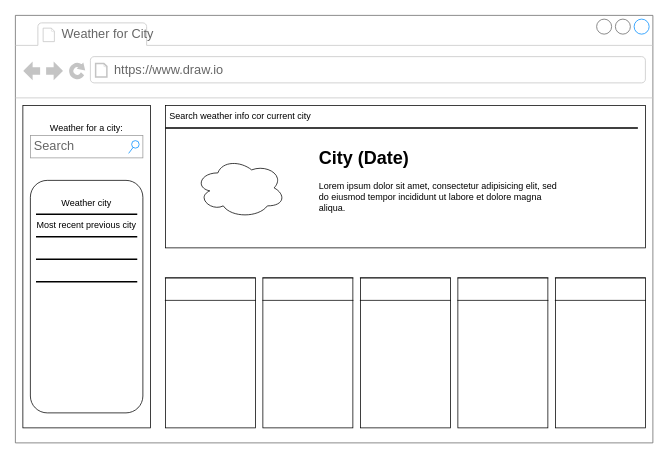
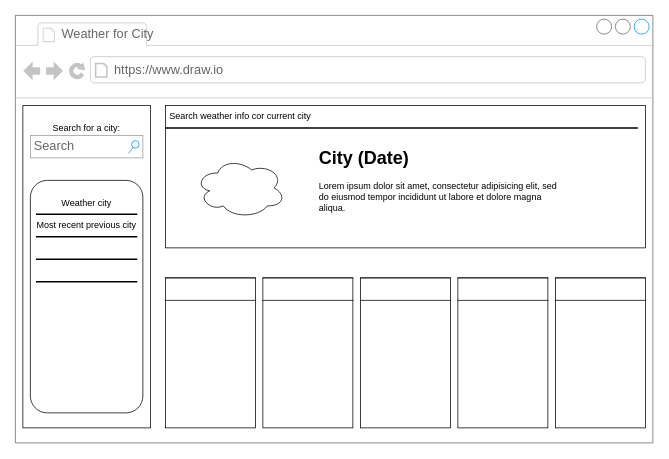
- <mxCell id="6" value="Weather for a city:" style="text;html=1;strokeColor=none;fillColor=none;align=center;verticalAlign=middle;whiteSpace=wrap;rounded=0;" vertex="1" parent="2"><mxGeometry x="20" y="140" width="150" height="20" as="geometry" /></mxCell>
+ <mxCell id="6" value="Search for a city:" style="text;html=1;strokeColor=none;fillColor=none;align=center;verticalAlign=middle;whiteSpace=wrap;rounded=0;" vertex="1" parent="2"><mxGeometry x="20" y="140" width="150" height="20" as="geometry" /></mxCell>
